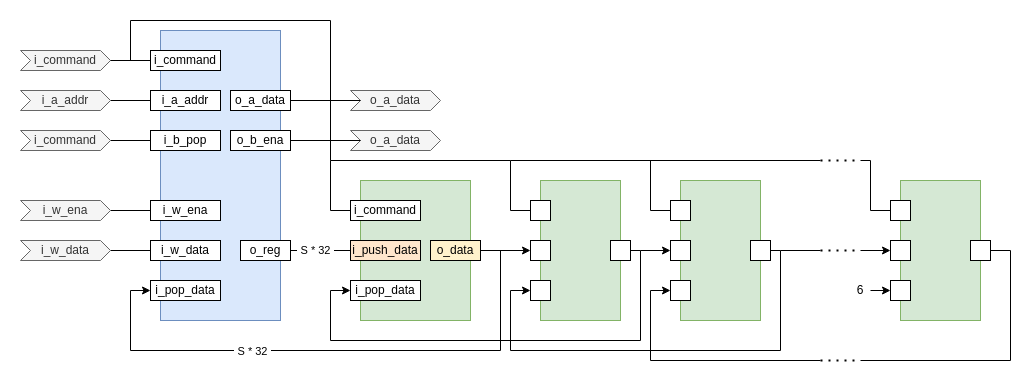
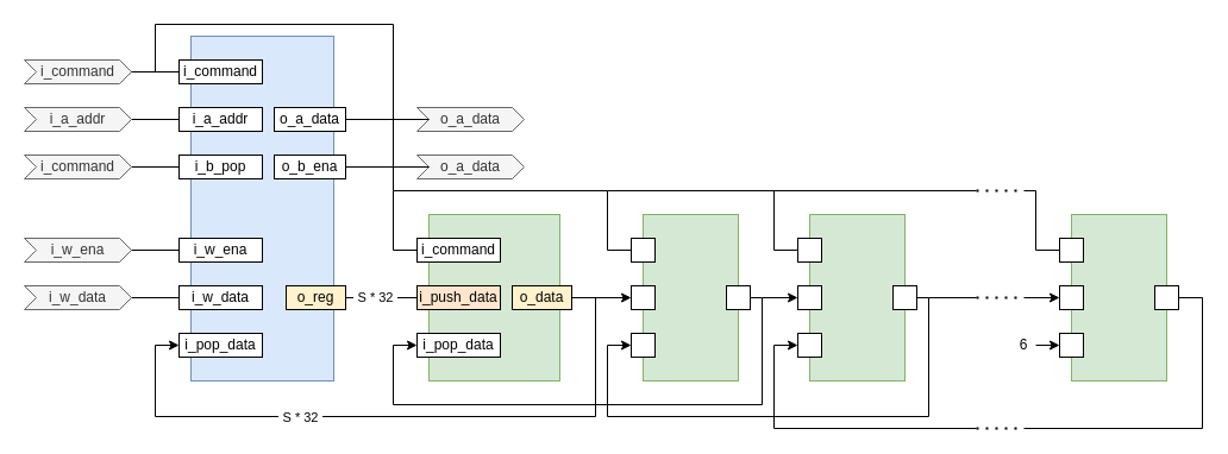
- <mxCell id="45" value="o_reg" style="rounded=0;whiteSpace=wrap;html=1;" parent="1" vertex="1"><mxGeometry x="240" y="240" width="50" height="20" as="geometry" /></mxCell>
+ <mxCell id="45" value="o_reg" style="rounded=0;whiteSpace=wrap;html=1;fillColor=#fff2cc;" parent="1" vertex="1"><mxGeometry x="240" y="240" width="50" height="20" as="geometry" /></mxCell>
